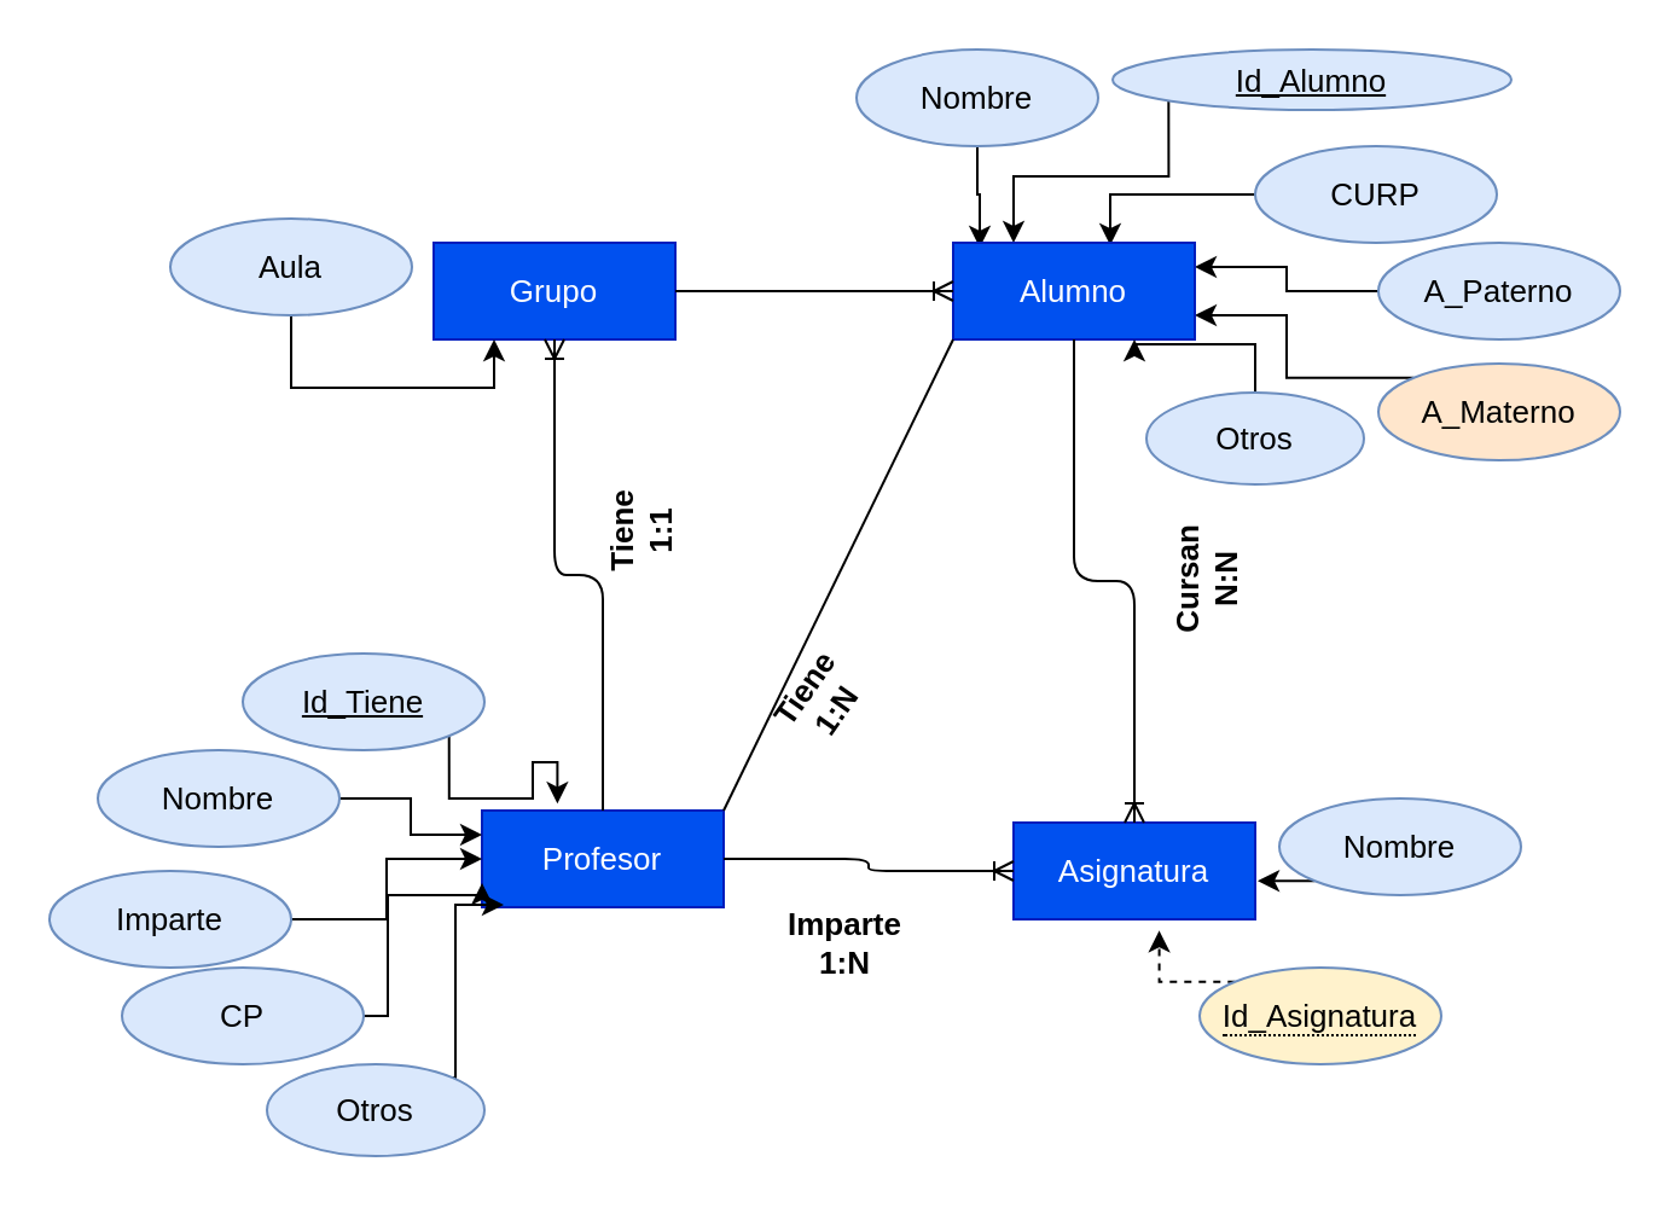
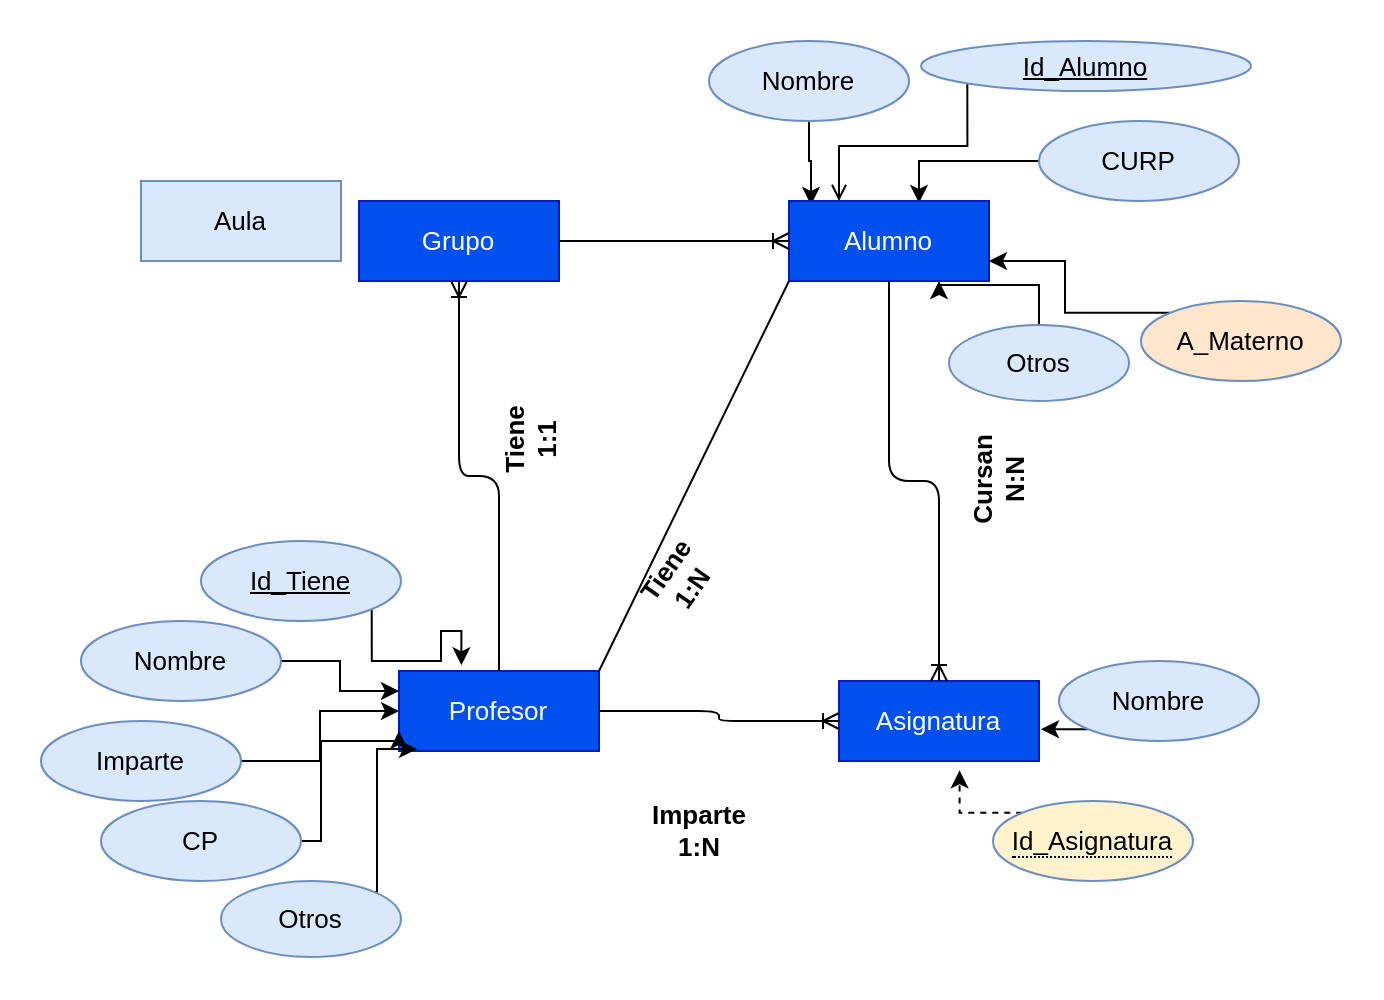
- <mxCell id="3" style="edgeStyle=orthogonalEdgeStyle;rounded=0;orthogonalLoop=1;jettySize=auto;html=1;exitX=0;exitY=1;exitDx=0;exitDy=0;entryX=0.25;entryY=0;entryDx=0;entryDy=0;startArrow=none;startFill=0;endArrow=classic;endFill=1;" edge="1" parent="1" source="4" target="13"><mxGeometry relative="1" as="geometry" /></mxCell>
+ <mxCell id="3" style="edgeStyle=orthogonalEdgeStyle;rounded=0;orthogonalLoop=1;jettySize=auto;html=1;exitX=0;exitY=1;exitDx=0;exitDy=0;entryX=0.25;entryY=0;entryDx=0;entryDy=0;startArrow=none;startFill=0;endArrow=open;endFill=1;" edge="1" parent="1" source="4" target="13"><mxGeometry relative="1" as="geometry" /></mxCell>
- <mxCell id="15" value="Aula" style="ellipse;whiteSpace=wrap;html=1;align=center;fillColor=#dae8fc;strokeColor=#6c8ebf;fontSize=13;" parent="1" vertex="1"><mxGeometry x="70" y="90" width="100" height="40" as="geometry" /></mxCell>
+ <mxCell id="15" value="Aula" style="whiteSpace=wrap;html=1;align=center;fillColor=#dae8fc;strokeColor=#6c8ebf;fontSize=13;rounded=0;" parent="1" vertex="1"><mxGeometry x="70" y="90" width="100" height="40" as="geometry" /></mxCell>
- <mxCell id="9" style="edgeStyle=orthogonalEdgeStyle;rounded=0;orthogonalLoop=1;jettySize=auto;html=1;exitX=0;exitY=0.5;exitDx=0;exitDy=0;entryX=1;entryY=0.25;entryDx=0;entryDy=0;startArrow=none;startFill=0;endArrow=classic;endFill=1;" edge="1" parent="1" source="10" target="13"><mxGeometry relative="1" as="geometry" /></mxCell>
- <mxCell id="10" value="A_Paterno" style="ellipse;whiteSpace=wrap;html=1;align=center;fillColor=#dae8fc;strokeColor=#6c8ebf;fontSize=13;" parent="1" vertex="1"><mxGeometry x="570" y="100" width="100" height="40" as="geometry" /></mxCell>
- <mxCell id="14" style="edgeStyle=orthogonalEdgeStyle;rounded=0;orthogonalLoop=1;jettySize=auto;html=1;exitX=0.5;exitY=1;exitDx=0;exitDy=0;entryX=0.25;entryY=1;entryDx=0;entryDy=0;startArrow=none;startFill=0;endArrow=classic;endFill=1;" edge="1" parent="1" source="15" target="2"><mxGeometry relative="1" as="geometry" /></mxCell>
- <mxCell id="37" value="Imparte&lt;br&gt;1:N" style="text;html=1;align=center;verticalAlign=middle;resizable=0;points=[];autosize=1;fontStyle=1;horizontal=1;fontSize=13;" parent="1" vertex="1"><mxGeometry x="318.5" y="370" width="60" height="40" as="geometry" /></mxCell>
+ <mxCell id="37" value="Imparte&lt;br&gt;1:N" style="text;html=1;align=center;verticalAlign=middle;resizable=0;points=[];autosize=1;fontStyle=1;horizontal=1;fontSize=13;" parent="1" vertex="1"><mxGeometry x="318.5" y="395" width="60" height="40" as="geometry" /></mxCell>
